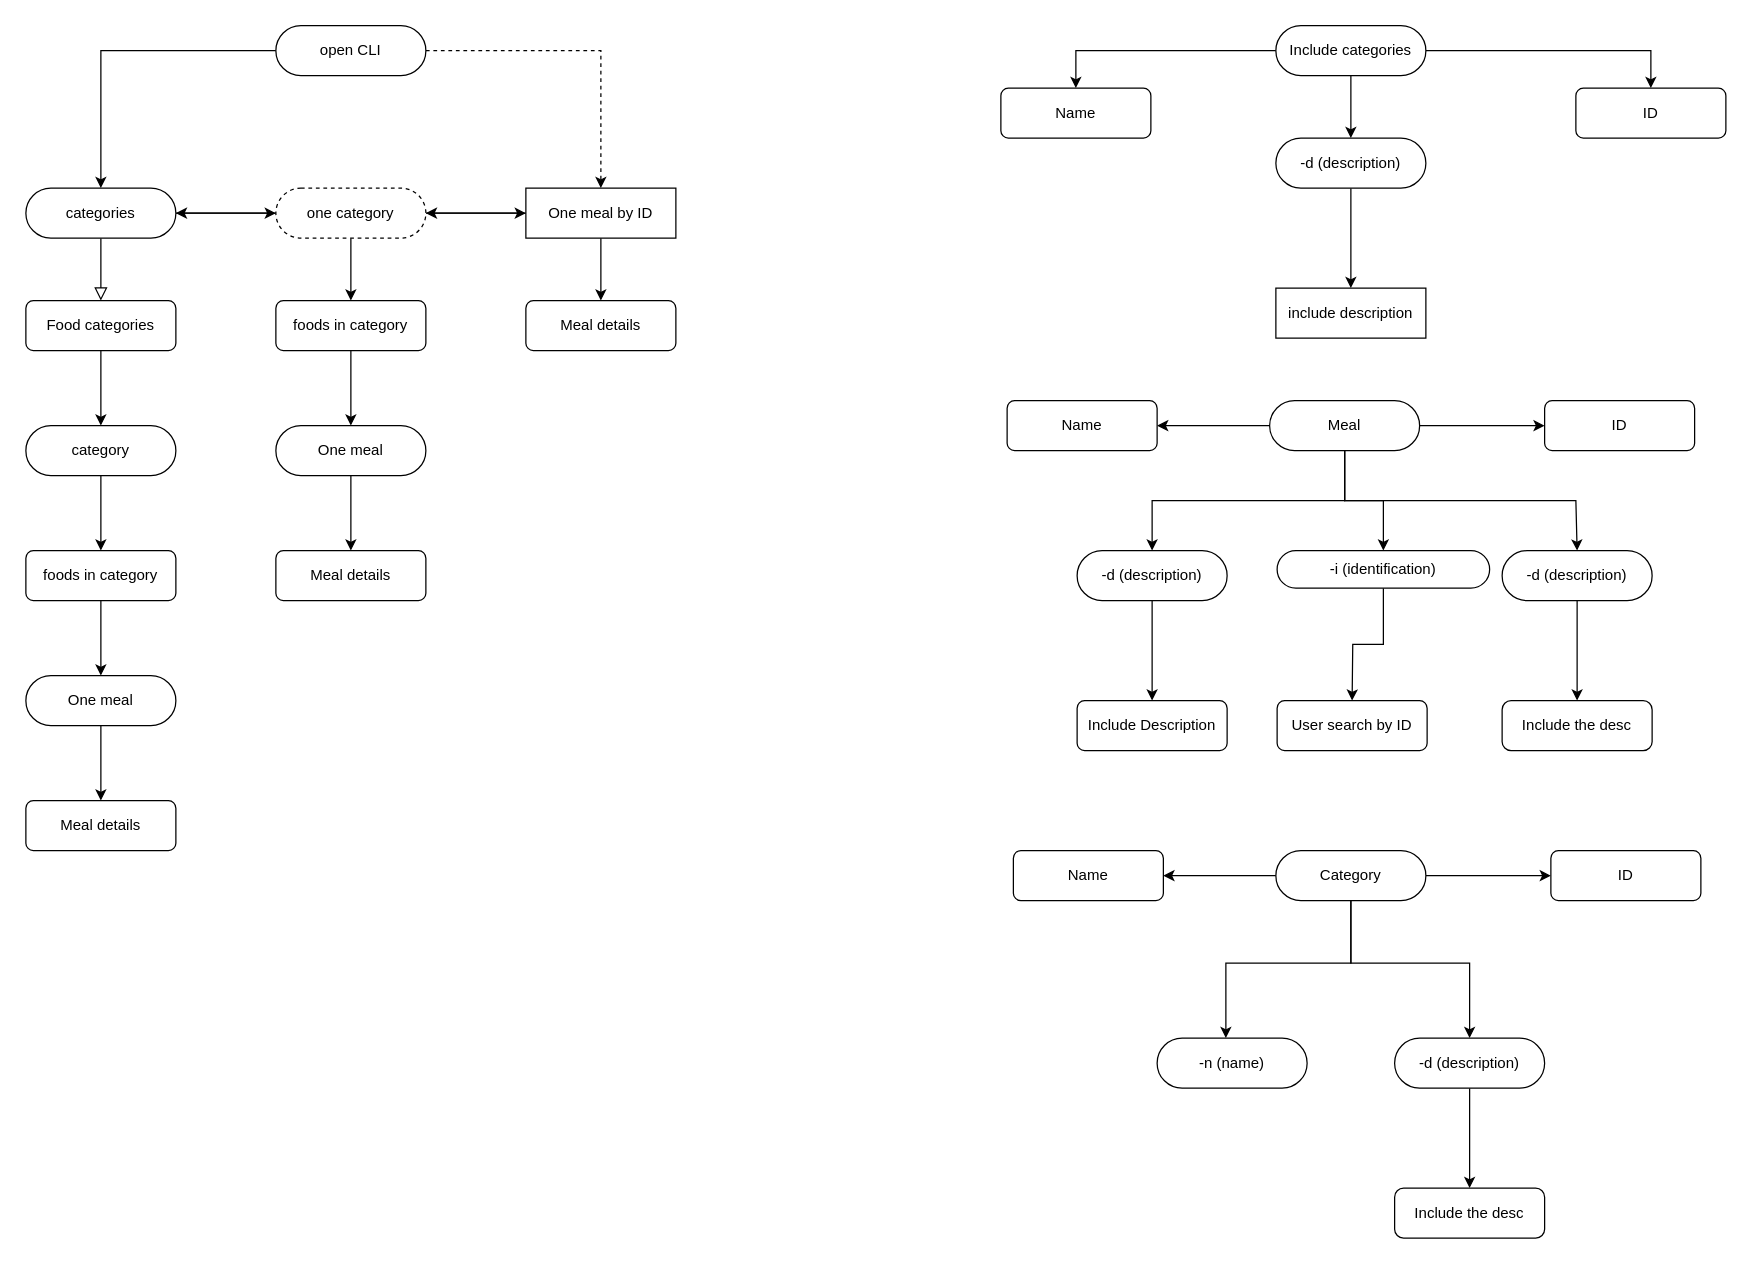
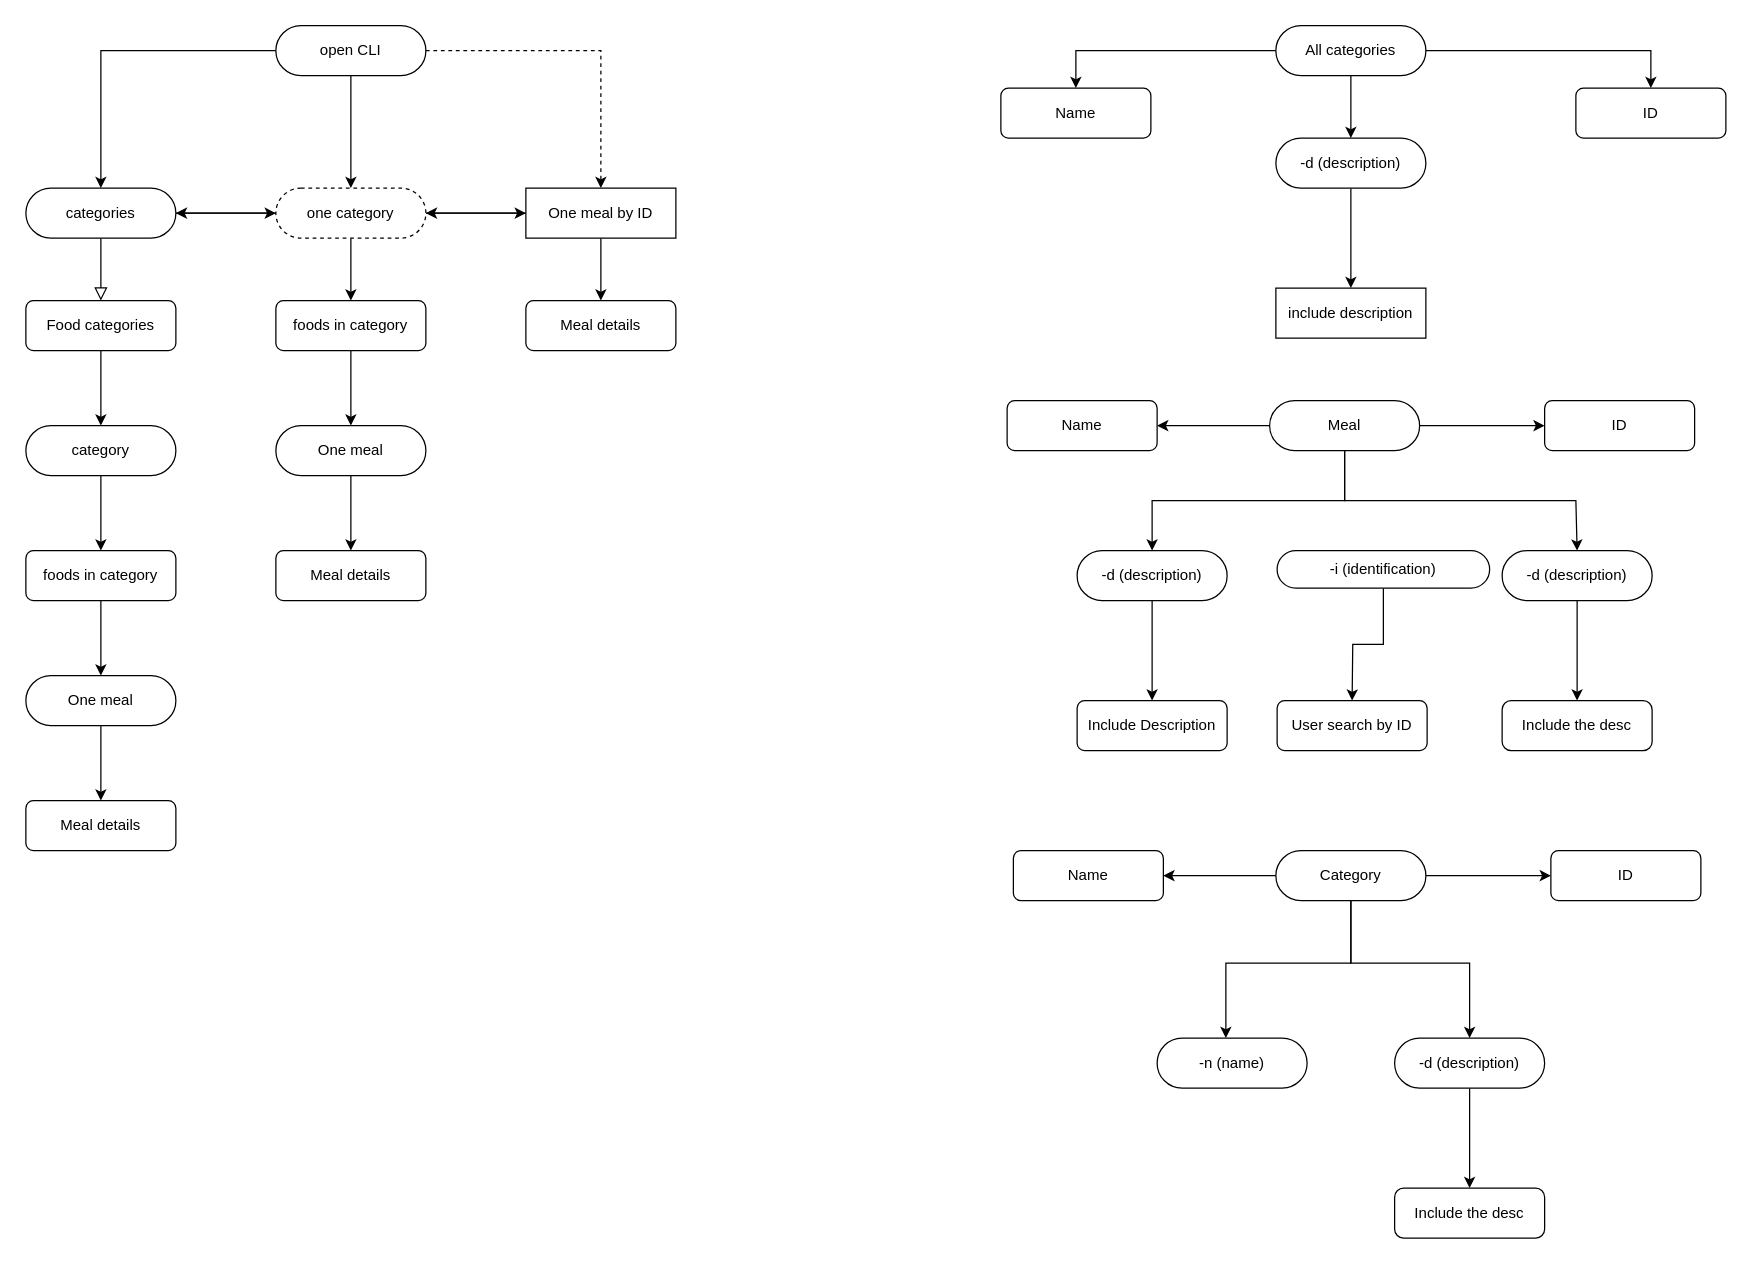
- <mxCell id="34" value="Include categories" style="rounded=1;whiteSpace=wrap;html=1;fontSize=12;glass=0;strokeWidth=1;shadow=0;arcSize=50;" vertex="1" parent="1"><mxGeometry x="1020" y="20" width="120" height="40" as="geometry" /></mxCell>
+ <mxCell id="34" value="All categories" style="rounded=1;whiteSpace=wrap;html=1;fontSize=12;glass=0;strokeWidth=1;shadow=0;arcSize=50;" vertex="1" parent="1"><mxGeometry x="1020" y="20" width="120" height="40" as="geometry" /></mxCell>
+ <mxCell id="27" style="edgeStyle=orthogonalEdgeStyle;rounded=0;orthogonalLoop=1;jettySize=auto;html=1;" edge="1" parent="1" source="30" target="8"><mxGeometry relative="1" as="geometry" /></mxCell>
- <mxCell id="43" style="edgeStyle=orthogonalEdgeStyle;rounded=0;orthogonalLoop=1;jettySize=auto;html=1;" edge="1" parent="1" source="45" target="52"><mxGeometry relative="1" as="geometry" /></mxCell>
